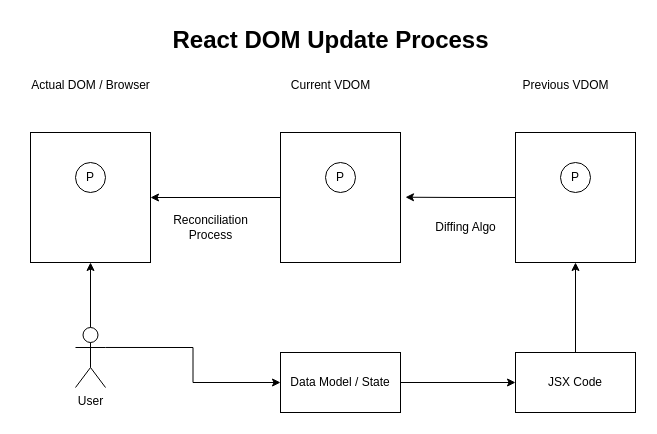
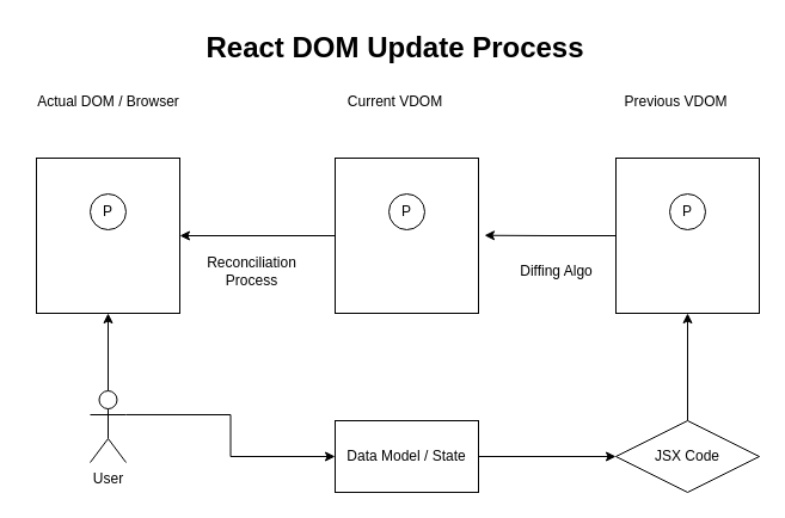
- <mxCell id="11" value="JSX Code" style="rounded=0;whiteSpace=wrap;html=1;" vertex="1" parent="1"><mxGeometry x="515" y="352" width="120" height="60" as="geometry" /></mxCell>
+ <mxCell id="11" value="JSX Code" style="rhombus;whiteSpace=wrap;html=1;" vertex="1" parent="1"><mxGeometry x="515" y="352" width="120" height="60" as="geometry" /></mxCell>
